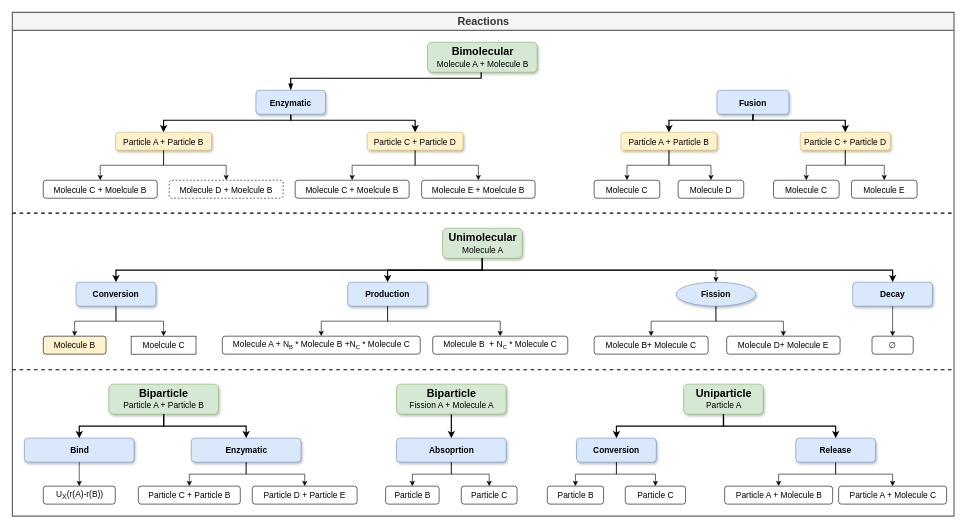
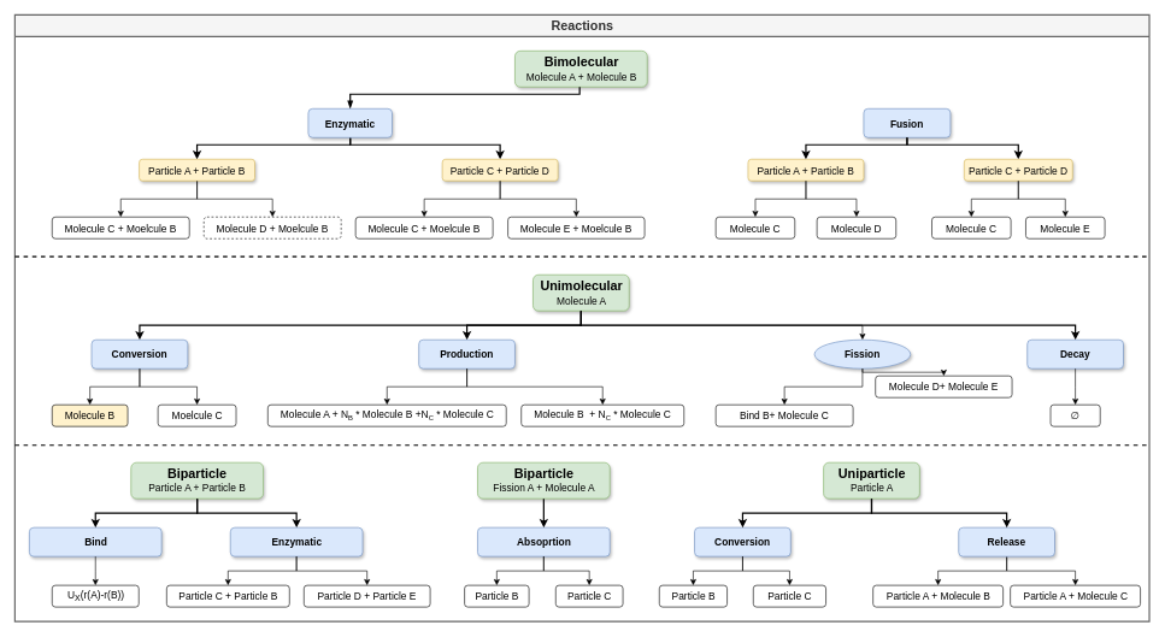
- <mxCell id="53" value="&lt;span style=&quot;font-weight: normal;&quot;&gt;Moelcule C&lt;/span&gt;" style="treeFolding=1;fontStyle=1;fontSize=14;html=1;rounded=0;" parent="2" vertex="1"><mxGeometry x="198" y="540" width="108.18" height="30" as="geometry" /></mxCell>
+ <mxCell id="53" value="&lt;span style=&quot;font-weight: normal;&quot;&gt;Moelcule C&lt;/span&gt;" style="treeFolding=1;fontStyle=1;fontSize=14;html=1;rounded=1;" parent="2" vertex="1"><mxGeometry x="198" y="540" width="108.18" height="30" as="geometry" /></mxCell>
- <mxCell id="49" value="Molecule D+ Molecule E" style="treeFolding=1;fontStyle=0;fontSize=14;rounded=1;" parent="2" vertex="1"><mxGeometry x="1191" y="540" width="189" height="30" as="geometry" /></mxCell>
+ <mxCell id="49" value="Molecule D+ Molecule E" style="treeFolding=1;fontStyle=0;fontSize=14;rounded=1;" parent="2" vertex="1"><mxGeometry x="1191" y="500" width="189" height="30" as="geometry" /></mxCell>
- <mxCell id="47" value="Molecule B+ Molecule C" style="treeFolding=1;fontStyle=0;fontSize=14;rounded=1;" parent="2" vertex="1"><mxGeometry x="970" y="540" width="190" height="30" as="geometry" /></mxCell>
+ <mxCell id="47" value="Bind B+ Molecule C" style="treeFolding=1;fontStyle=0;fontSize=14;rounded=1;" parent="2" vertex="1"><mxGeometry x="970" y="540" width="190" height="30" as="geometry" /></mxCell>
